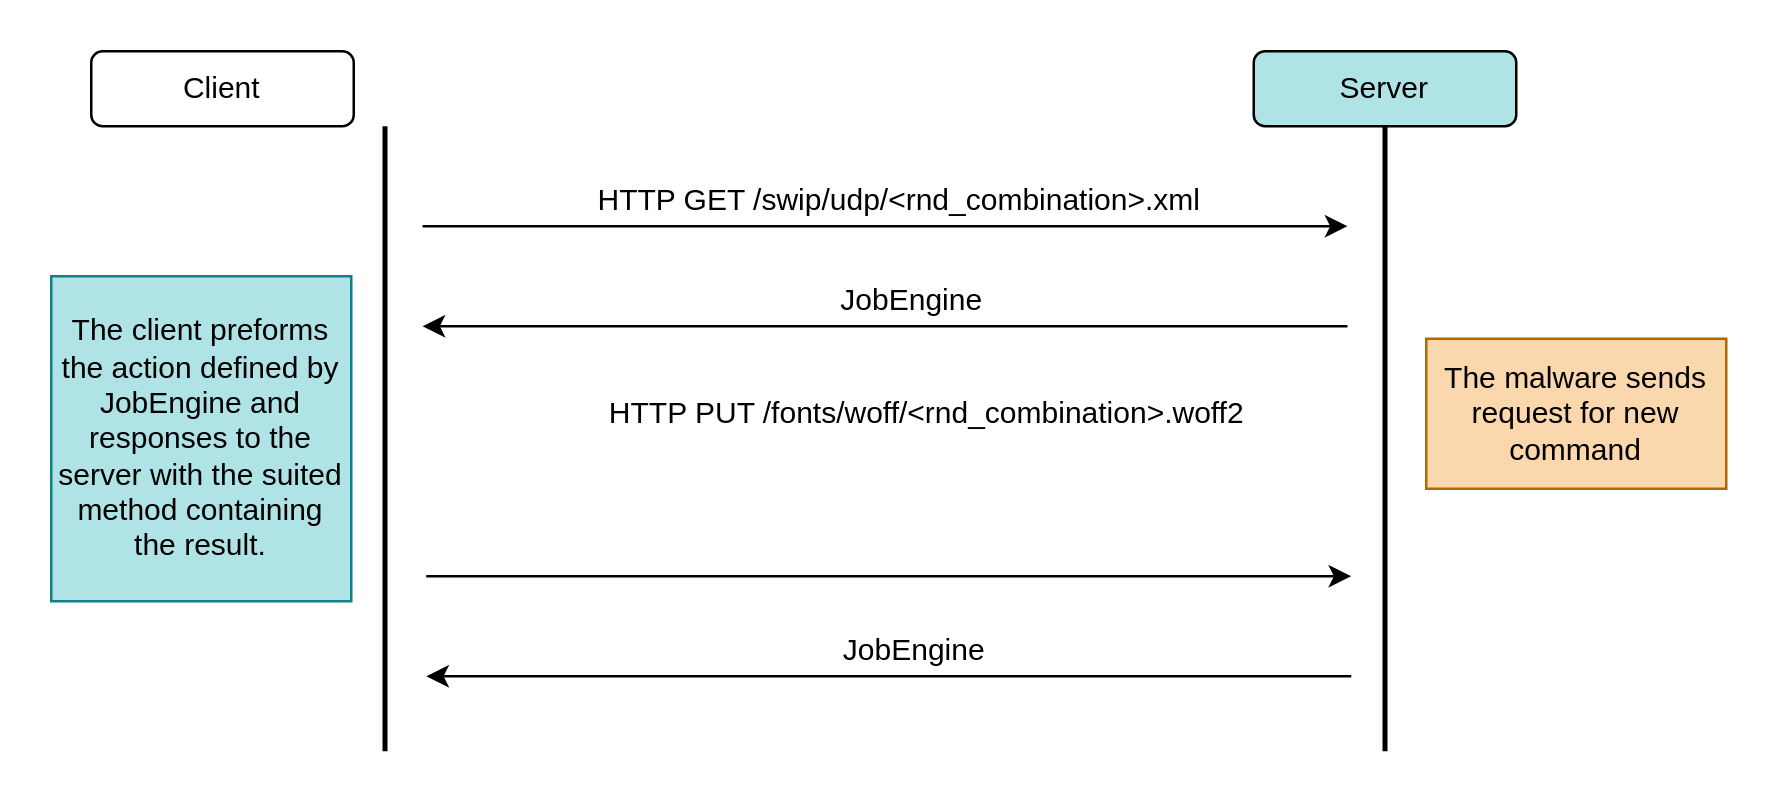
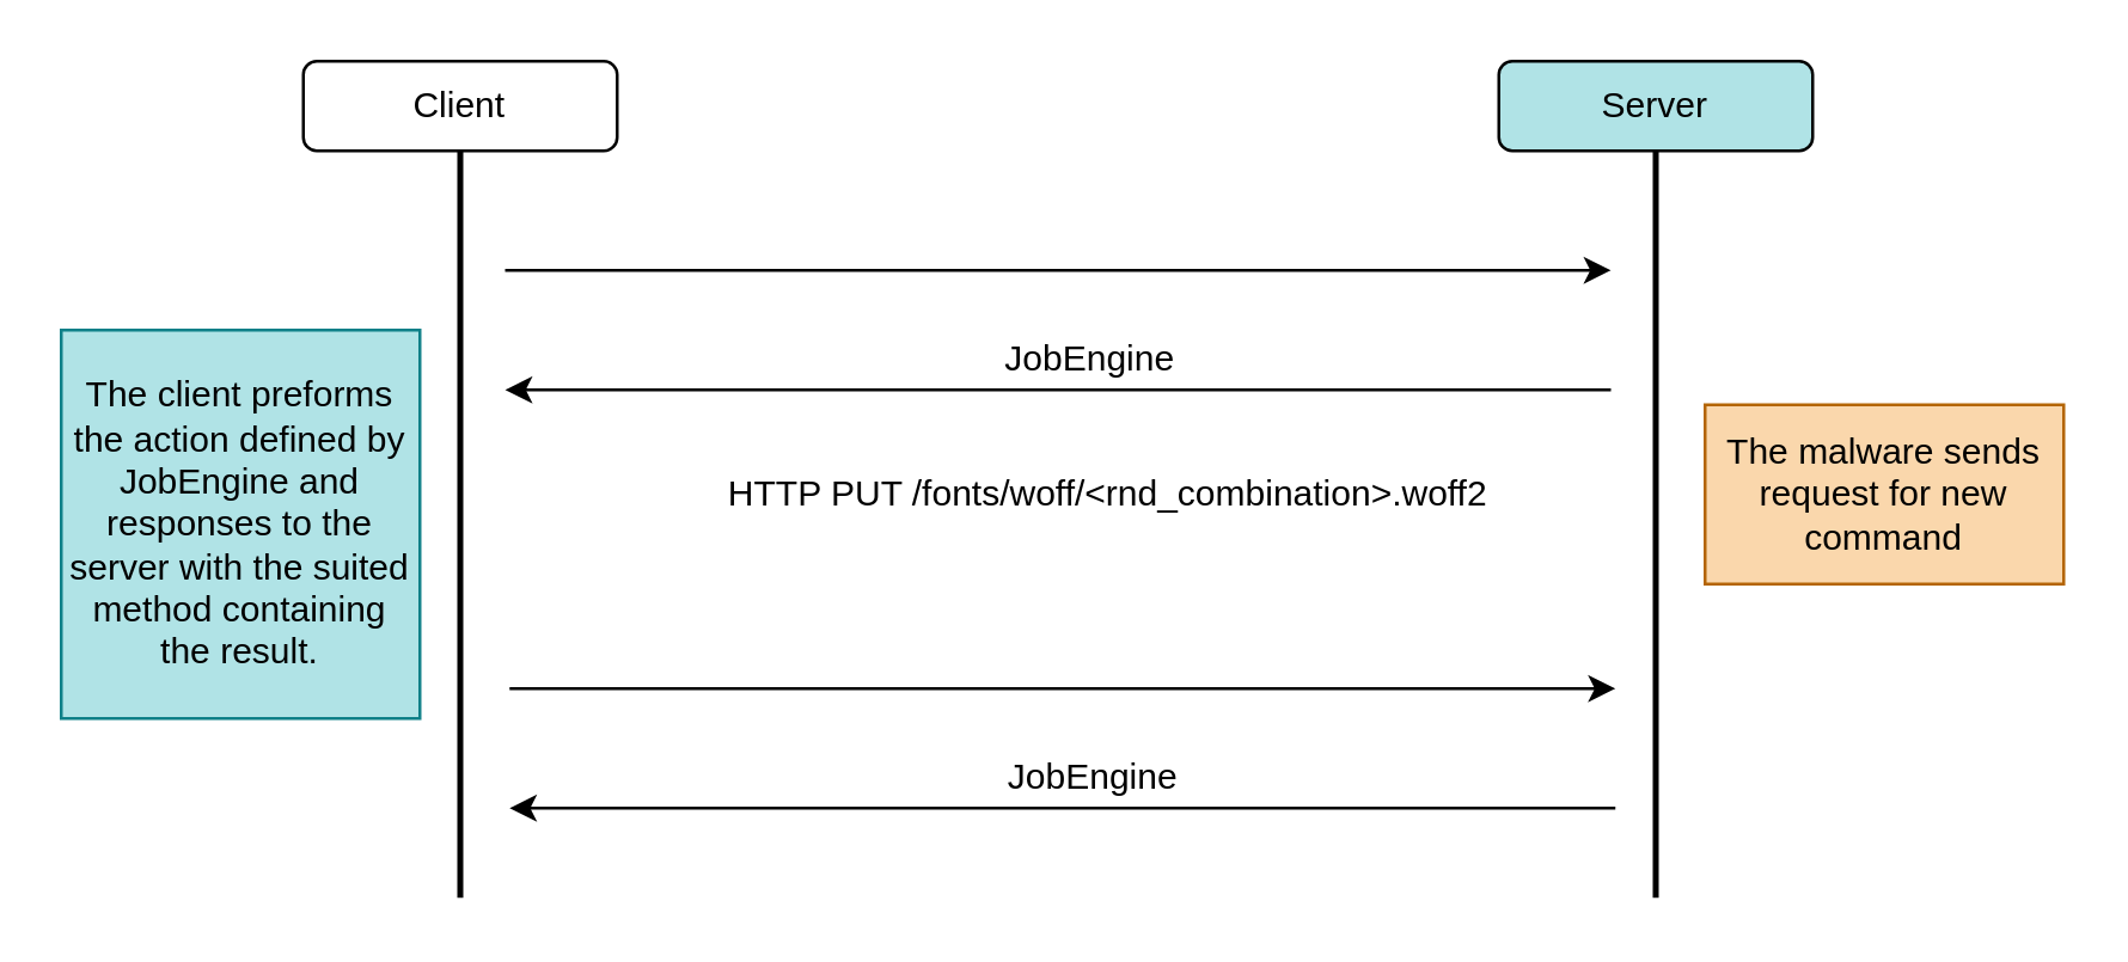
- <mxCell id="6" value="Client" style="rounded=1;whiteSpace=wrap;html=1;" vertex="1" parent="1"><mxGeometry x="36" y="20" width="105" height="30" as="geometry" /></mxCell>
+ <mxCell id="6" value="Client" style="rounded=1;whiteSpace=wrap;html=1;" vertex="1" parent="1"><mxGeometry x="101" y="20" width="105" height="30" as="geometry" /></mxCell>
- <mxCell id="5" value="HTTP GET /swip/udp/&amp;lt;rnd_combination&amp;gt;.xml" style="text;html=1;align=center;verticalAlign=middle;resizable=0;points=[];autosize=1;" vertex="1" parent="1"><mxGeometry x="228.5" y="70" width="260" height="20" as="geometry" /></mxCell>
